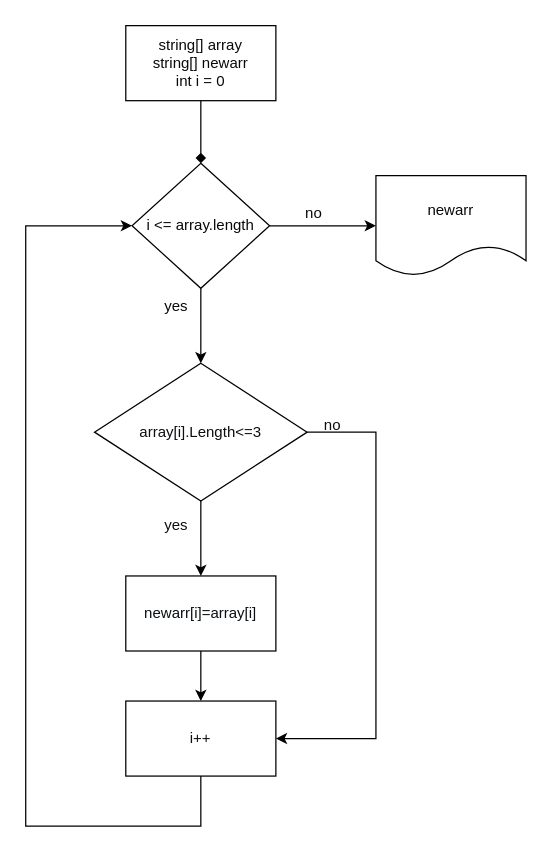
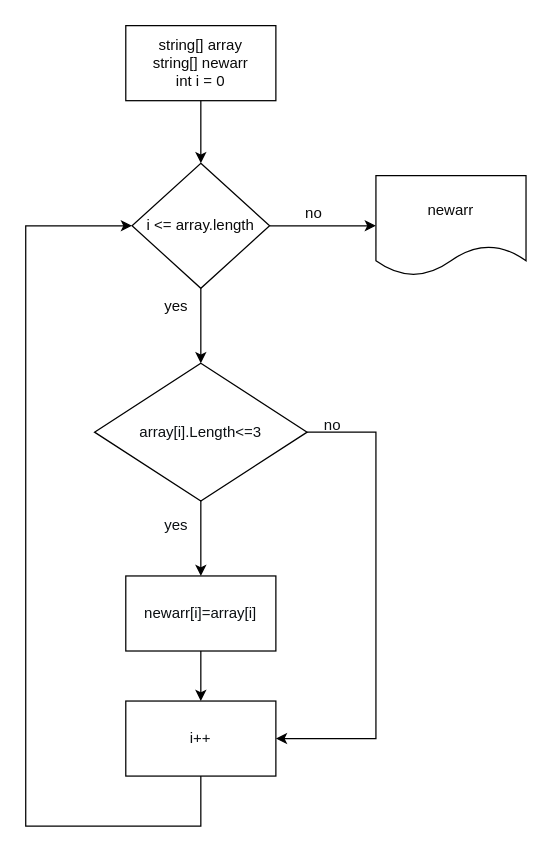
- <mxCell id="2" value="" style="edgeStyle=orthogonalEdgeStyle;rounded=0;orthogonalLoop=1;jettySize=auto;html=1;fontColor=#0A0A0A;endArrow=diamond;" edge="1" parent="1" source="3" target="6"><mxGeometry relative="1" as="geometry" /></mxCell>
+ <mxCell id="2" value="" style="edgeStyle=orthogonalEdgeStyle;rounded=0;orthogonalLoop=1;jettySize=auto;html=1;fontColor=#0A0A0A;" edge="1" parent="1" source="3" target="6"><mxGeometry relative="1" as="geometry" /></mxCell>
